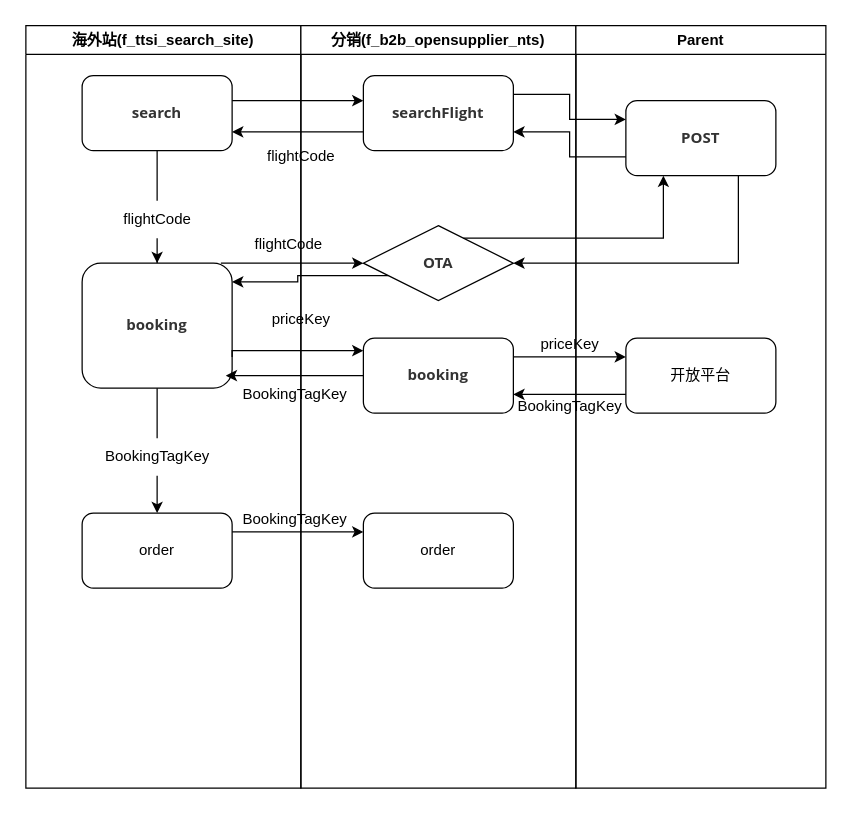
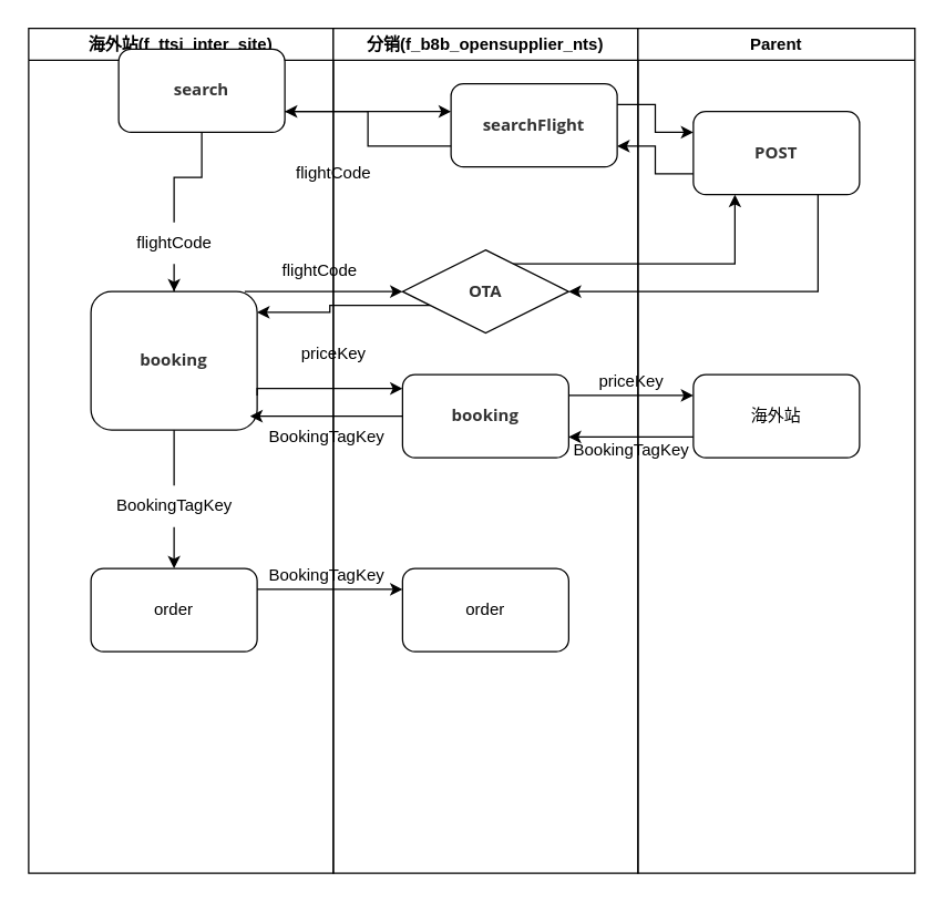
- <mxCell id="2" value="海外站(f_ttsi_search_site)" style="swimlane;whiteSpace=wrap;html=1;" parent="1" vertex="1"><mxGeometry x="20" y="20" width="220" height="610" as="geometry" /></mxCell>
+ <mxCell id="2" value="海外站(f_ttsi_inter_site)" style="swimlane;whiteSpace=wrap;html=1;" parent="1" vertex="1"><mxGeometry x="20" y="20" width="220" height="610" as="geometry" /></mxCell>
- <mxCell id="13" value="分销(f_b2b_opensupplier_nts)" style="swimlane;whiteSpace=wrap;html=1;" parent="1" vertex="1"><mxGeometry x="240" y="20" width="220" height="610" as="geometry" /></mxCell>
+ <mxCell id="13" value="分销(f_b8b_opensupplier_nts)" style="swimlane;whiteSpace=wrap;html=1;" parent="1" vertex="1"><mxGeometry x="240" y="20" width="220" height="610" as="geometry" /></mxCell>
- <mxCell id="4" value="&lt;h5 style=&quot;box-sizing: border-box; break-after: avoid-page; break-inside: avoid; orphans: 4; font-size: 1em; margin-top: 1rem; margin-bottom: 1rem; position: relative; line-height: 1.4; cursor: text; caret-color: rgb(51, 51, 51); color: rgb(51, 51, 51); font-family: &amp;quot;Open Sans&amp;quot;, &amp;quot;Clear Sans&amp;quot;, &amp;quot;Helvetica Neue&amp;quot;, Helvetica, Arial, &amp;quot;Segoe UI Emoji&amp;quot;, sans-serif; text-align: start; background-color: rgb(255, 255, 255);&quot; class=&quot;md-end-block md-heading md-focus&quot;&gt;&lt;span style=&quot;box-sizing: border-box;&quot; class=&quot;md-plain md-expand&quot;&gt;search&lt;/span&gt;&lt;/h5&gt;" style="rounded=1;whiteSpace=wrap;html=1;align=center;" vertex="1" parent="2"><mxGeometry x="45" y="40" width="120" height="60" as="geometry" /></mxCell>
+ <mxCell id="4" value="&lt;h5 style=&quot;box-sizing: border-box; break-after: avoid-page; break-inside: avoid; orphans: 4; font-size: 1em; margin-top: 1rem; margin-bottom: 1rem; position: relative; line-height: 1.4; cursor: text; caret-color: rgb(51, 51, 51); color: rgb(51, 51, 51); font-family: &amp;quot;Open Sans&amp;quot;, &amp;quot;Clear Sans&amp;quot;, &amp;quot;Helvetica Neue&amp;quot;, Helvetica, Arial, &amp;quot;Segoe UI Emoji&amp;quot;, sans-serif; text-align: start; background-color: rgb(255, 255, 255);&quot; class=&quot;md-end-block md-heading md-focus&quot;&gt;&lt;span style=&quot;box-sizing: border-box;&quot; class=&quot;md-plain md-expand&quot;&gt;search&lt;/span&gt;&lt;/h5&gt;" style="rounded=1;whiteSpace=wrap;html=1;align=center;" vertex="1" parent="2"><mxGeometry x="65" y="15" width="120" height="60" as="geometry" /></mxCell>
- <mxCell id="14" value="&lt;h5 style=&quot;box-sizing: border-box; break-after: avoid-page; break-inside: avoid; orphans: 4; font-size: 1em; margin-top: 1rem; margin-bottom: 1rem; position: relative; line-height: 1.4; cursor: text; caret-color: rgb(51, 51, 51); color: rgb(51, 51, 51); font-family: &amp;quot;Open Sans&amp;quot;, &amp;quot;Clear Sans&amp;quot;, &amp;quot;Helvetica Neue&amp;quot;, Helvetica, Arial, &amp;quot;Segoe UI Emoji&amp;quot;, sans-serif; text-align: start; background-color: rgb(255, 255, 255);&quot; class=&quot;md-end-block md-heading md-focus&quot;&gt;&lt;span style=&quot;box-sizing: border-box;&quot; class=&quot;md-plain md-expand&quot;&gt;searchFlight&lt;/span&gt;&lt;/h5&gt;" style="rounded=1;whiteSpace=wrap;html=1;" vertex="1" parent="13"><mxGeometry x="50" y="40" width="120" height="60" as="geometry" /></mxCell>
+ <mxCell id="14" value="&lt;h5 style=&quot;box-sizing: border-box; break-after: avoid-page; break-inside: avoid; orphans: 4; font-size: 1em; margin-top: 1rem; margin-bottom: 1rem; position: relative; line-height: 1.4; cursor: text; caret-color: rgb(51, 51, 51); color: rgb(51, 51, 51); font-family: &amp;quot;Open Sans&amp;quot;, &amp;quot;Clear Sans&amp;quot;, &amp;quot;Helvetica Neue&amp;quot;, Helvetica, Arial, &amp;quot;Segoe UI Emoji&amp;quot;, sans-serif; text-align: start; background-color: rgb(255, 255, 255);&quot; class=&quot;md-end-block md-heading md-focus&quot;&gt;&lt;span style=&quot;box-sizing: border-box;&quot; class=&quot;md-plain md-expand&quot;&gt;searchFlight&lt;/span&gt;&lt;/h5&gt;" style="rounded=1;whiteSpace=wrap;html=1;" vertex="1" parent="13"><mxGeometry x="85" y="40" width="120" height="60" as="geometry" /></mxCell>
- <mxCell id="25" value="开放平台" style="rounded=1;whiteSpace=wrap;html=1;" vertex="1" parent="23"><mxGeometry x="40" y="250" width="120" height="60" as="geometry" /></mxCell>
+ <mxCell id="25" value="海外站" style="rounded=1;whiteSpace=wrap;html=1;" vertex="1" parent="23"><mxGeometry x="40" y="250" width="120" height="60" as="geometry" /></mxCell>
